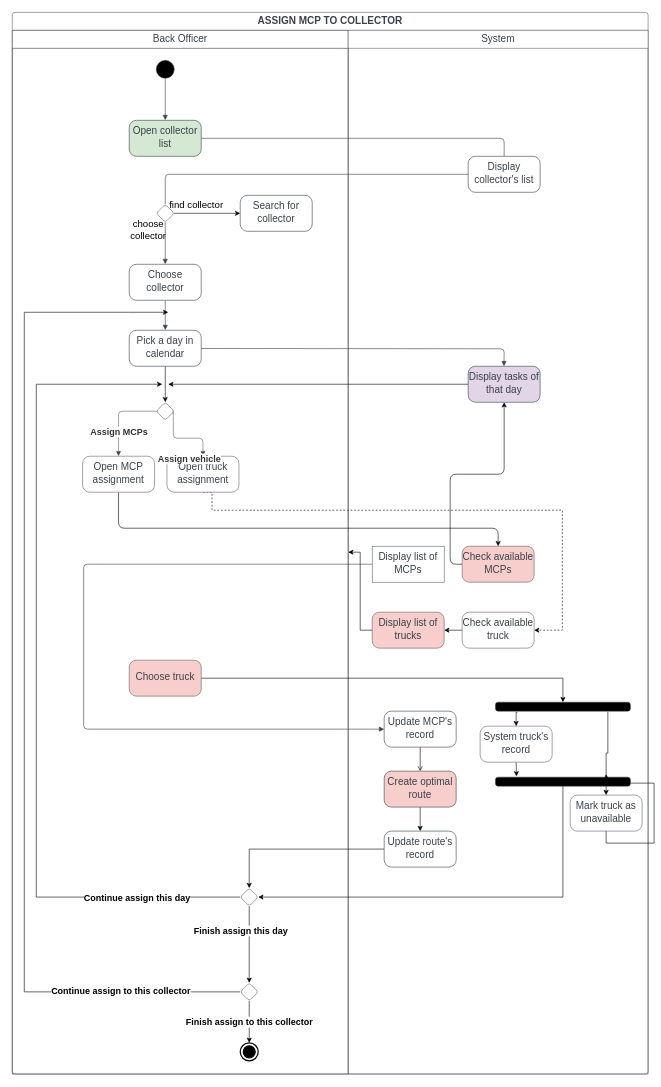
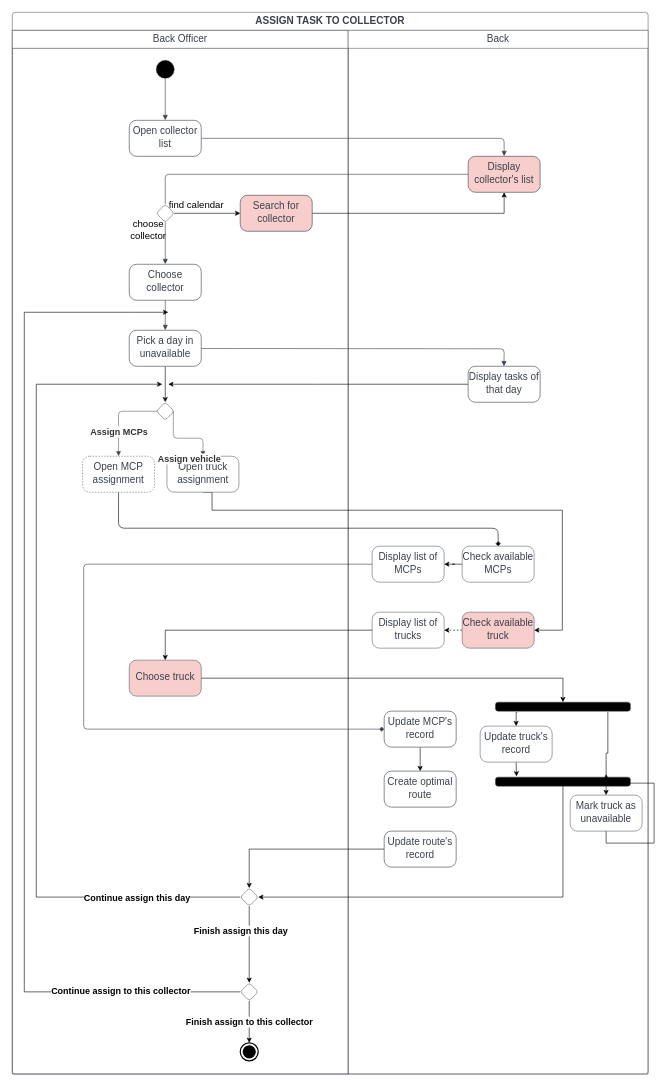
- <mxCell id="2" value="ASSIGN MCP TO COLLECTOR" style="swimlane;startSize=30;html=1;whiteSpace=wrap;childLayout=stackLayout;resizeParent=1;dropTarget=0;spacing=0;strokeColor=#3a414a;strokeOpacity=100;rounded=1;absoluteArcSize=1;arcSize=9;strokeWidth=0.8;container=1;pointerEvents=0;collapsible=0;recursiveResize=0;fontSize=16.7;fontColor=#3a414a;" vertex="1" parent="1"><mxGeometry x="20" y="20" width="1060" height="1770" as="geometry" /></mxCell>
+ <mxCell id="2" value="ASSIGN TASK TO COLLECTOR" style="swimlane;startSize=30;html=1;whiteSpace=wrap;childLayout=stackLayout;resizeParent=1;dropTarget=0;spacing=0;strokeColor=#3a414a;strokeOpacity=100;rounded=1;absoluteArcSize=1;arcSize=9;strokeWidth=0.8;container=1;pointerEvents=0;collapsible=0;recursiveResize=0;fontSize=16.7;fontColor=#3a414a;" vertex="1" parent="1"><mxGeometry x="20" y="20" width="1060" height="1770" as="geometry" /></mxCell>
- <mxCell id="4" value="System" style="swimlane;html=1;whiteSpace=wrap;connectable=0;fontStyle=0;startSize=30;dropTarget=0;rounded=0;spacing=0;strokeColor=#3a414a;strokeOpacity=100;strokeWidth=0.8;container=1;pointerEvents=0;collapsible=0;recursiveResize=0;fontSize=16.7;fontColor=#3a414a;" vertex="1" parent="2"><mxGeometry x="560" y="30" width="500" height="1740" as="geometry" /></mxCell>
+ <mxCell id="4" value="Back" style="swimlane;html=1;whiteSpace=wrap;connectable=0;fontStyle=0;startSize=30;dropTarget=0;rounded=0;spacing=0;strokeColor=#3a414a;strokeOpacity=100;strokeWidth=0.8;container=1;pointerEvents=0;collapsible=0;recursiveResize=0;fontSize=16.7;fontColor=#3a414a;" vertex="1" parent="2"><mxGeometry x="560" y="30" width="500" height="1740" as="geometry" /></mxCell>
- <mxCell id="6" value="&lt;div style=&quot;display: flex; justify-content: center; text-align: center; align-items: baseline; font-size: 0; line-height: 1.25;margin-top: -2px;&quot;&gt;&lt;span&gt;&lt;span style=&quot;font-size:16.7px;color:#3a414a;&quot;&gt;Open collector list&lt;/span&gt;&lt;/span&gt;&lt;/div&gt;" style="rounded=1;arcSize=20;whiteSpace=wrap;overflow=block;blockSpacing=1;html=1;fontSize=13;spacing=0;strokeColor=#3a414a;strokeOpacity=100;strokeWidth=1;fillColor=#d5e8d4;" vertex="1" parent="1"><mxGeometry x="215" y="200" width="120" height="60" as="geometry" /></mxCell>
+ <mxCell id="6" value="&lt;div style=&quot;display: flex; justify-content: center; text-align: center; align-items: baseline; font-size: 0; line-height: 1.25;margin-top: -2px;&quot;&gt;&lt;span&gt;&lt;span style=&quot;font-size:16.7px;color:#3a414a;&quot;&gt;Open collector list&lt;/span&gt;&lt;/span&gt;&lt;/div&gt;" style="rounded=1;arcSize=20;whiteSpace=wrap;overflow=block;blockSpacing=1;html=1;fontSize=13;spacing=0;strokeColor=#3a414a;strokeOpacity=100;strokeWidth=1;" vertex="1" parent="1"><mxGeometry x="215" y="200" width="120" height="60" as="geometry" /></mxCell>
- <mxCell id="13" value="" style="html=1;jettySize=18;whiteSpace=wrap;fontSize=13;strokeColor=#3a414a;strokeOpacity=100;strokeWidth=1;rounded=1;arcSize=12;edgeStyle=orthogonalEdgeStyle;startArrow=none;endArrow=none;endFill=1;exitX=1.003;exitY=0.5;exitPerimeter=0;entryX=0.5;entryY=-0.006;entryPerimeter=0;" edge="1" parent="1" source="6" target="7"><mxGeometry width="100" height="100" relative="1" as="geometry"><Array as="points" /></mxGeometry></mxCell>
+ <mxCell id="13" value="" style="html=1;jettySize=18;whiteSpace=wrap;fontSize=13;strokeColor=#3a414a;strokeOpacity=100;strokeWidth=1;rounded=1;arcSize=12;edgeStyle=orthogonalEdgeStyle;startArrow=none;endArrow=block;endFill=1;exitX=1.003;exitY=0.5;exitPerimeter=0;entryX=0.5;entryY=-0.006;entryPerimeter=0;" edge="1" parent="1" source="6" target="7"><mxGeometry width="100" height="100" relative="1" as="geometry"><Array as="points" /></mxGeometry></mxCell>
- <mxCell id="7" value="&lt;div style=&quot;display: flex; justify-content: center; text-align: center; align-items: baseline; font-size: 0; line-height: 1.25;margin-top: -2px;&quot;&gt;&lt;span&gt;&lt;span style=&quot;font-size:16.7px;color:#3a414a;&quot;&gt;Display collector's list&lt;/span&gt;&lt;/span&gt;&lt;/div&gt;" style="rounded=1;arcSize=20;whiteSpace=wrap;overflow=block;blockSpacing=1;html=1;fontSize=13;spacing=0;strokeColor=#3a414a;strokeOpacity=100;strokeWidth=1;" vertex="1" parent="1"><mxGeometry x="780" y="260" width="120" height="60" as="geometry" /></mxCell>
+ <mxCell id="7" value="&lt;div style=&quot;display: flex; justify-content: center; text-align: center; align-items: baseline; font-size: 0; line-height: 1.25;margin-top: -2px;&quot;&gt;&lt;span&gt;&lt;span style=&quot;font-size:16.7px;color:#3a414a;&quot;&gt;Display collector's list&lt;/span&gt;&lt;/span&gt;&lt;/div&gt;" style="rounded=1;arcSize=20;whiteSpace=wrap;overflow=block;blockSpacing=1;html=1;fontSize=13;spacing=0;strokeColor=#3a414a;strokeOpacity=100;strokeWidth=1;fillColor=#f8cecc;" vertex="1" parent="1"><mxGeometry x="780" y="260" width="120" height="60" as="geometry" /></mxCell>
- <mxCell id="67" value="&lt;font style=&quot;font-size: 16px;&quot;&gt;find collector&lt;/font&gt;" style="text;html=1;strokeColor=none;fillColor=none;align=center;verticalAlign=middle;whiteSpace=wrap;rounded=0;" vertex="1" parent="1"><mxGeometry x="277" y="325" width="100" height="30" as="geometry" /></mxCell>
+ <mxCell id="67" value="&lt;font style=&quot;font-size: 16px;&quot;&gt;find calendar&lt;/font&gt;" style="text;html=1;strokeColor=none;fillColor=none;align=center;verticalAlign=middle;whiteSpace=wrap;rounded=0;" vertex="1" parent="1"><mxGeometry x="277" y="325" width="100" height="30" as="geometry" /></mxCell>
- <mxCell id="63" value="&lt;div style=&quot;display: flex; justify-content: center; text-align: center; align-items: baseline; font-size: 0; line-height: 1.25;margin-top: -2px;&quot;&gt;&lt;span&gt;&lt;span style=&quot;font-size:16.7px;color:#3a414a;&quot;&gt;Search for collector&lt;/span&gt;&lt;/span&gt;&lt;/div&gt;" style="rounded=1;arcSize=20;whiteSpace=wrap;overflow=block;blockSpacing=1;html=1;fontSize=13;spacing=0;strokeColor=#3a414a;strokeOpacity=100;strokeWidth=1;" vertex="1" parent="1"><mxGeometry x="400" y="325" width="120" height="60" as="geometry" /></mxCell>
+ <mxCell id="63" value="&lt;div style=&quot;display: flex; justify-content: center; text-align: center; align-items: baseline; font-size: 0; line-height: 1.25;margin-top: -2px;&quot;&gt;&lt;span&gt;&lt;span style=&quot;font-size:16.7px;color:#3a414a;&quot;&gt;Search for collector&lt;/span&gt;&lt;/span&gt;&lt;/div&gt;" style="rounded=1;arcSize=20;whiteSpace=wrap;overflow=block;blockSpacing=1;html=1;fontSize=13;spacing=0;strokeColor=#3a414a;strokeOpacity=100;strokeWidth=1;fillColor=#f8cecc;" vertex="1" parent="1"><mxGeometry x="400" y="325" width="120" height="60" as="geometry" /></mxCell>
+ <mxCell id="62" style="edgeStyle=orthogonalEdgeStyle;rounded=0;orthogonalLoop=1;jettySize=auto;html=1;" edge="1" parent="1" source="63" target="7"><mxGeometry relative="1" as="geometry" /></mxCell>
- <mxCell id="10" value="&lt;div style=&quot;display: flex; justify-content: center; text-align: center; align-items: baseline; font-size: 0; line-height: 1.25;margin-top: -2px;&quot;&gt;&lt;span&gt;&lt;span style=&quot;font-size:16.7px;color:#3a414a;&quot;&gt;Pick a day in calendar&lt;/span&gt;&lt;/span&gt;&lt;/div&gt;" style="rounded=1;arcSize=20;whiteSpace=wrap;overflow=block;blockSpacing=1;html=1;fontSize=13;spacing=0;strokeColor=#3a414a;strokeOpacity=100;strokeWidth=1;" vertex="1" parent="1"><mxGeometry x="215" y="550" width="120" height="60" as="geometry" /></mxCell>
+ <mxCell id="10" value="&lt;div style=&quot;display: flex; justify-content: center; text-align: center; align-items: baseline; font-size: 0; line-height: 1.25;margin-top: -2px;&quot;&gt;&lt;span&gt;&lt;span style=&quot;font-size:16.7px;color:#3a414a;&quot;&gt;Pick a day in unavailable&lt;/span&gt;&lt;/span&gt;&lt;/div&gt;" style="rounded=1;arcSize=20;whiteSpace=wrap;overflow=block;blockSpacing=1;html=1;fontSize=13;spacing=0;strokeColor=#3a414a;strokeOpacity=100;strokeWidth=1;" vertex="1" parent="1"><mxGeometry x="215" y="550" width="120" height="60" as="geometry" /></mxCell>
- <mxCell id="60" value="&lt;div style=&quot;display: flex; justify-content: center; text-align: center; align-items: baseline; font-size: 0; line-height: 1.25;margin-top: -2px;&quot;&gt;&lt;span&gt;&lt;span style=&quot;font-size:16.7px;color:#3a414a;&quot;&gt;Display tasks of that day&lt;/span&gt;&lt;/span&gt;&lt;/div&gt;" style="rounded=1;arcSize=20;whiteSpace=wrap;overflow=block;blockSpacing=1;html=1;fontSize=13;spacing=0;strokeColor=#3a414a;strokeOpacity=100;strokeWidth=1;fillColor=#e1d5e7;" vertex="1" parent="1"><mxGeometry x="780" y="610" width="120" height="60" as="geometry" /></mxCell>
+ <mxCell id="60" value="&lt;div style=&quot;display: flex; justify-content: center; text-align: center; align-items: baseline; font-size: 0; line-height: 1.25;margin-top: -2px;&quot;&gt;&lt;span&gt;&lt;span style=&quot;font-size:16.7px;color:#3a414a;&quot;&gt;Display tasks of that day&lt;/span&gt;&lt;/span&gt;&lt;/div&gt;" style="rounded=1;arcSize=20;whiteSpace=wrap;overflow=block;blockSpacing=1;html=1;fontSize=13;spacing=0;strokeColor=#3a414a;strokeOpacity=100;strokeWidth=1;" vertex="1" parent="1"><mxGeometry x="780" y="610" width="120" height="60" as="geometry" /></mxCell>
- <mxCell id="12" value="&lt;div style=&quot;display: flex; justify-content: center; text-align: center; align-items: baseline; font-size: 0; line-height: 1.25;margin-top: -2px;&quot;&gt;&lt;span&gt;&lt;span style=&quot;font-size:16.7px;color:#3a414a;&quot;&gt;Open MCP assignment&lt;/span&gt;&lt;/span&gt;&lt;/div&gt;" style="rounded=1;arcSize=20;whiteSpace=wrap;overflow=block;blockSpacing=1;html=1;fontSize=13;spacing=0;strokeColor=#3a414a;strokeOpacity=100;strokeWidth=0.8;" vertex="1" parent="1"><mxGeometry x="137.14" y="760" width="120" height="60" as="geometry" /></mxCell>
+ <mxCell id="12" value="&lt;div style=&quot;display: flex; justify-content: center; text-align: center; align-items: baseline; font-size: 0; line-height: 1.25;margin-top: -2px;&quot;&gt;&lt;span&gt;&lt;span style=&quot;font-size:16.7px;color:#3a414a;&quot;&gt;Open MCP assignment&lt;/span&gt;&lt;/span&gt;&lt;/div&gt;" style="rounded=1;arcSize=20;whiteSpace=wrap;overflow=block;blockSpacing=1;html=1;fontSize=13;spacing=0;strokeColor=#3a414a;strokeOpacity=100;strokeWidth=0.8;dashed=1;" vertex="1" parent="1"><mxGeometry x="137.14" y="760" width="120" height="60" as="geometry" /></mxCell>
- <mxCell id="16" style="edgeStyle=orthogonalEdgeStyle;rounded=0;orthogonalLoop=1;jettySize=auto;html=1;exitX=0.5;exitY=1;exitDx=0;exitDy=0;entryX=1;entryY=0.5;entryDx=0;entryDy=0;dashed=1;" edge="1" parent="1" source="17" target="33"><mxGeometry relative="1" as="geometry"><Array as="points"><mxPoint x="353" y="850" /><mxPoint x="937" y="850" /><mxPoint x="937" y="1050" /></Array></mxGeometry></mxCell>
+ <mxCell id="16" style="edgeStyle=orthogonalEdgeStyle;rounded=0;orthogonalLoop=1;jettySize=auto;html=1;exitX=0.5;exitY=1;exitDx=0;exitDy=0;entryX=1;entryY=0.5;entryDx=0;entryDy=0;" edge="1" parent="1" source="17" target="33"><mxGeometry relative="1" as="geometry"><Array as="points"><mxPoint x="353" y="850" /><mxPoint x="937" y="850" /><mxPoint x="937" y="1050" /></Array></mxGeometry></mxCell>
- <mxCell id="11" style="edgeStyle=orthogonalEdgeStyle;rounded=1;orthogonalLoop=1;jettySize=auto;html=1;exitX=0.5;exitY=1;exitDx=0;exitDy=0;strokeWidth=1;fontSize=12;" edge="1" parent="1" source="12" target="31"><mxGeometry relative="1" as="geometry"><Array as="points"><mxPoint x="197" y="880" /><mxPoint x="830" y="880" /></Array></mxGeometry></mxCell>
+ <mxCell id="11" style="edgeStyle=orthogonalEdgeStyle;rounded=1;orthogonalLoop=1;jettySize=auto;html=1;exitX=0.5;exitY=1;exitDx=0;exitDy=0;strokeWidth=1;fontSize=12;endArrow=diamond;" edge="1" parent="1" source="12" target="31"><mxGeometry relative="1" as="geometry"><Array as="points"><mxPoint x="197" y="880" /><mxPoint x="830" y="880" /></Array></mxGeometry></mxCell>
- <mxCell id="29" style="edgeStyle=orthogonalEdgeStyle;rounded=0;orthogonalLoop=1;jettySize=auto;html=1;exitX=0;exitY=0.5;exitDx=0;exitDy=0;" edge="1" parent="1" source="26" target="3"><mxGeometry relative="1" as="geometry"><mxPoint x="275" y="1100" as="sourcePoint" /></mxGeometry></mxCell>
+ <mxCell id="29" style="edgeStyle=orthogonalEdgeStyle;rounded=0;orthogonalLoop=1;jettySize=auto;html=1;exitX=0;exitY=0.5;exitDx=0;exitDy=0;entryX=0.5;entryY=0;entryDx=0;entryDy=0;" edge="1" parent="1" source="26" target="28"><mxGeometry relative="1" as="geometry"><mxPoint x="275" y="1100" as="sourcePoint" /></mxGeometry></mxCell>
- <mxCell id="30" style="edgeStyle=orthogonalEdgeStyle;rounded=1;orthogonalLoop=1;jettySize=auto;html=1;exitX=0;exitY=0.5;exitDx=0;exitDy=0;strokeWidth=1;fontSize=12;" edge="1" parent="1" source="31" target="60"><mxGeometry relative="1" as="geometry" /></mxCell>
+ <mxCell id="30" style="edgeStyle=orthogonalEdgeStyle;rounded=1;orthogonalLoop=1;jettySize=auto;html=1;exitX=0;exitY=0.5;exitDx=0;exitDy=0;strokeWidth=1;fontSize=12;" edge="1" parent="1" source="31" target="24"><mxGeometry relative="1" as="geometry" /></mxCell>
- <mxCell id="24" value="&lt;div style=&quot;display: flex; justify-content: center; text-align: center; align-items: baseline; font-size: 0; line-height: 1.25;margin-top: -2px;&quot;&gt;&lt;span&gt;&lt;span style=&quot;font-size:16.7px;color:#3a414a;&quot;&gt;Display list of MCPs&lt;/span&gt;&lt;/span&gt;&lt;/div&gt;" style="arcSize=20;whiteSpace=wrap;overflow=block;blockSpacing=1;html=1;fontSize=13;spacing=0;strokeColor=#3a414a;strokeOpacity=100;strokeWidth=0.8;rounded=0;" vertex="1" parent="1"><mxGeometry x="620" y="910" width="120" height="60" as="geometry" /></mxCell>
+ <mxCell id="24" value="&lt;div style=&quot;display: flex; justify-content: center; text-align: center; align-items: baseline; font-size: 0; line-height: 1.25;margin-top: -2px;&quot;&gt;&lt;span&gt;&lt;span style=&quot;font-size:16.7px;color:#3a414a;&quot;&gt;Display list of MCPs&lt;/span&gt;&lt;/span&gt;&lt;/div&gt;" style="rounded=1;arcSize=20;whiteSpace=wrap;overflow=block;blockSpacing=1;html=1;fontSize=13;spacing=0;strokeColor=#3a414a;strokeOpacity=100;strokeWidth=0.8;" vertex="1" parent="1"><mxGeometry x="620" y="910" width="120" height="60" as="geometry" /></mxCell>
- <mxCell id="31" value="&lt;div style=&quot;display: flex; justify-content: center; text-align: center; align-items: baseline; font-size: 0; line-height: 1.25;margin-top: -2px;&quot;&gt;&lt;span&gt;&lt;span style=&quot;font-size:16.7px;color:#3a414a;&quot;&gt;Check available MCPs&lt;/span&gt;&lt;/span&gt;&lt;/div&gt;" style="rounded=1;arcSize=20;whiteSpace=wrap;overflow=block;blockSpacing=1;html=1;fontSize=13;spacing=0;strokeColor=#3a414a;strokeOpacity=100;strokeWidth=0.8;fillColor=#f8cecc;" vertex="1" parent="1"><mxGeometry x="770" y="910" width="120" height="60" as="geometry" /></mxCell>
+ <mxCell id="31" value="&lt;div style=&quot;display: flex; justify-content: center; text-align: center; align-items: baseline; font-size: 0; line-height: 1.25;margin-top: -2px;&quot;&gt;&lt;span&gt;&lt;span style=&quot;font-size:16.7px;color:#3a414a;&quot;&gt;Check available MCPs&lt;/span&gt;&lt;/span&gt;&lt;/div&gt;" style="rounded=1;arcSize=20;whiteSpace=wrap;overflow=block;blockSpacing=1;html=1;fontSize=13;spacing=0;strokeColor=#3a414a;strokeOpacity=100;strokeWidth=0.8;" vertex="1" parent="1"><mxGeometry x="770" y="910" width="120" height="60" as="geometry" /></mxCell>
- <mxCell id="26" value="&lt;div style=&quot;display: flex; justify-content: center; text-align: center; align-items: baseline; font-size: 0; line-height: 1.25;margin-top: -2px;&quot;&gt;&lt;span&gt;&lt;span style=&quot;font-size:16.7px;color:#3a414a;&quot;&gt;Display list of trucks&lt;/span&gt;&lt;/span&gt;&lt;/div&gt;" style="rounded=1;arcSize=20;whiteSpace=wrap;overflow=block;blockSpacing=1;html=1;fontSize=13;spacing=0;strokeColor=#3a414a;strokeOpacity=100;strokeWidth=0.8;fillColor=#f8cecc;" vertex="1" parent="1"><mxGeometry x="620" y="1020" width="120" height="60" as="geometry" /></mxCell>
+ <mxCell id="26" value="&lt;div style=&quot;display: flex; justify-content: center; text-align: center; align-items: baseline; font-size: 0; line-height: 1.25;margin-top: -2px;&quot;&gt;&lt;span&gt;&lt;span style=&quot;font-size:16.7px;color:#3a414a;&quot;&gt;Display list of trucks&lt;/span&gt;&lt;/span&gt;&lt;/div&gt;" style="rounded=1;arcSize=20;whiteSpace=wrap;overflow=block;blockSpacing=1;html=1;fontSize=13;spacing=0;strokeColor=#3a414a;strokeOpacity=100;strokeWidth=0.8;" vertex="1" parent="1"><mxGeometry x="620" y="1020" width="120" height="60" as="geometry" /></mxCell>
- <mxCell id="32" style="edgeStyle=orthogonalEdgeStyle;rounded=1;orthogonalLoop=1;jettySize=auto;html=1;exitX=0;exitY=0.5;exitDx=0;exitDy=0;entryX=1;entryY=0.5;entryDx=0;entryDy=0;strokeWidth=1;fontSize=12;" edge="1" parent="1" source="33" target="26"><mxGeometry relative="1" as="geometry" /></mxCell>
+ <mxCell id="32" style="edgeStyle=orthogonalEdgeStyle;rounded=1;orthogonalLoop=1;jettySize=auto;html=1;exitX=0;exitY=0.5;exitDx=0;exitDy=0;entryX=1;entryY=0.5;entryDx=0;entryDy=0;strokeWidth=1;fontSize=12;dashed=1;" edge="1" parent="1" source="33" target="26"><mxGeometry relative="1" as="geometry" /></mxCell>
- <mxCell id="33" value="&lt;div style=&quot;display: flex; justify-content: center; text-align: center; align-items: baseline; font-size: 0; line-height: 1.25;margin-top: -2px;&quot;&gt;&lt;span&gt;&lt;span style=&quot;font-size:16.7px;color:#3a414a;&quot;&gt;Check available truck&lt;/span&gt;&lt;/span&gt;&lt;/div&gt;" style="rounded=1;arcSize=20;whiteSpace=wrap;overflow=block;blockSpacing=1;html=1;fontSize=13;spacing=0;strokeColor=#3a414a;strokeOpacity=100;strokeWidth=0.8;" vertex="1" parent="1"><mxGeometry x="770" y="1020" width="120" height="60" as="geometry" /></mxCell>
+ <mxCell id="33" value="&lt;div style=&quot;display: flex; justify-content: center; text-align: center; align-items: baseline; font-size: 0; line-height: 1.25;margin-top: -2px;&quot;&gt;&lt;span&gt;&lt;span style=&quot;font-size:16.7px;color:#3a414a;&quot;&gt;Check available truck&lt;/span&gt;&lt;/span&gt;&lt;/div&gt;" style="rounded=1;arcSize=20;whiteSpace=wrap;overflow=block;blockSpacing=1;html=1;fontSize=13;spacing=0;strokeColor=#3a414a;strokeOpacity=100;strokeWidth=0.8;fillColor=#f8cecc;" vertex="1" parent="1"><mxGeometry x="770" y="1020" width="120" height="60" as="geometry" /></mxCell>
- <mxCell id="25" value="" style="html=1;jettySize=18;whiteSpace=wrap;fontSize=13.3;fontColor=#333333;fontStyle=1;strokeColor=#3a414a;strokeOpacity=100;strokeWidth=1;rounded=1;arcSize=12;edgeStyle=orthogonalEdgeStyle;startArrow=none;endArrow=block;endFill=1;exitX=0;exitY=0.5;entryX=0;entryY=0.5;entryDx=0;entryDy=0;exitDx=0;exitDy=0;" edge="1" parent="1" source="24" target="35"><mxGeometry width="100" height="100" relative="1" as="geometry"><Array as="points"><mxPoint x="139" y="940" /><mxPoint x="139" y="1215" /></Array><mxPoint x="139.28" y="1383.5" as="sourcePoint" /><mxPoint x="355" y="1790" as="targetPoint" /></mxGeometry></mxCell>
+ <mxCell id="25" value="" style="html=1;jettySize=18;whiteSpace=wrap;fontSize=13.3;fontColor=#333333;fontStyle=1;strokeColor=#3a414a;strokeOpacity=100;strokeWidth=1;rounded=1;arcSize=12;edgeStyle=orthogonalEdgeStyle;startArrow=none;endArrow=diamond;endFill=1;exitX=0;exitY=0.5;entryX=0;entryY=0.5;entryDx=0;entryDy=0;exitDx=0;exitDy=0;" edge="1" parent="1" source="24" target="35"><mxGeometry width="100" height="100" relative="1" as="geometry"><Array as="points"><mxPoint x="139" y="940" /><mxPoint x="139" y="1215" /></Array><mxPoint x="139.28" y="1383.5" as="sourcePoint" /><mxPoint x="355" y="1790" as="targetPoint" /></mxGeometry></mxCell>
- <mxCell id="37" value="&lt;div style=&quot;display: flex; justify-content: center; text-align: center; align-items: baseline; font-size: 0; line-height: 1.25;margin-top: -2px;&quot;&gt;&lt;span&gt;&lt;span style=&quot;font-size:16.7px;color:#3a414a;&quot;&gt;System truck's record&lt;/span&gt;&lt;/span&gt;&lt;/div&gt;" style="rounded=1;arcSize=20;whiteSpace=wrap;overflow=block;blockSpacing=1;html=1;fontSize=13;spacing=0;strokeColor=#3a414a;strokeOpacity=100;strokeWidth=0.8;" vertex="1" parent="1"><mxGeometry x="800" y="1210" width="120" height="60" as="geometry" /></mxCell>
+ <mxCell id="37" value="&lt;div style=&quot;display: flex; justify-content: center; text-align: center; align-items: baseline; font-size: 0; line-height: 1.25;margin-top: -2px;&quot;&gt;&lt;span&gt;&lt;span style=&quot;font-size:16.7px;color:#3a414a;&quot;&gt;Update truck's record&lt;/span&gt;&lt;/span&gt;&lt;/div&gt;" style="rounded=1;arcSize=20;whiteSpace=wrap;overflow=block;blockSpacing=1;html=1;fontSize=13;spacing=0;strokeColor=#3a414a;strokeOpacity=100;strokeWidth=0.8;" vertex="1" parent="1"><mxGeometry x="800" y="1210" width="120" height="60" as="geometry" /></mxCell>
- <mxCell id="34" style="edgeStyle=orthogonalEdgeStyle;rounded=0;orthogonalLoop=1;jettySize=auto;html=1;exitX=0.5;exitY=1;exitDx=0;exitDy=0;entryX=0.5;entryY=0;entryDx=0;entryDy=0;fontSize=13;endArrow=open;" edge="1" parent="1" source="35" target="51"><mxGeometry relative="1" as="geometry" /></mxCell>
+ <mxCell id="34" style="edgeStyle=orthogonalEdgeStyle;rounded=0;orthogonalLoop=1;jettySize=auto;html=1;exitX=0.5;exitY=1;exitDx=0;exitDy=0;entryX=0.5;entryY=0;entryDx=0;entryDy=0;fontSize=13;" edge="1" parent="1" source="35" target="51"><mxGeometry relative="1" as="geometry" /></mxCell>
- <mxCell id="51" value="&lt;div style=&quot;display: flex; justify-content: center; text-align: center; align-items: baseline; font-size: 0; line-height: 1.25;margin-top: -2px;&quot;&gt;&lt;span&gt;&lt;span style=&quot;font-size:16.7px;color:#3a414a;&quot;&gt;Create optimal route&lt;/span&gt;&lt;/span&gt;&lt;/div&gt;" style="rounded=1;arcSize=20;whiteSpace=wrap;overflow=block;blockSpacing=1;html=1;fontSize=13;spacing=0;strokeColor=#3a414a;strokeOpacity=100;strokeWidth=1;fillColor=#f8cecc;" vertex="1" parent="1"><mxGeometry x="640" y="1285" width="120" height="60" as="geometry" /></mxCell>
+ <mxCell id="51" value="&lt;div style=&quot;display: flex; justify-content: center; text-align: center; align-items: baseline; font-size: 0; line-height: 1.25;margin-top: -2px;&quot;&gt;&lt;span&gt;&lt;span style=&quot;font-size:16.7px;color:#3a414a;&quot;&gt;Create optimal route&lt;/span&gt;&lt;/span&gt;&lt;/div&gt;" style="rounded=1;arcSize=20;whiteSpace=wrap;overflow=block;blockSpacing=1;html=1;fontSize=13;spacing=0;strokeColor=#3a414a;strokeOpacity=100;strokeWidth=1;" vertex="1" parent="1"><mxGeometry x="640" y="1285" width="120" height="60" as="geometry" /></mxCell>
- <mxCell id="50" style="edgeStyle=orthogonalEdgeStyle;rounded=0;orthogonalLoop=1;jettySize=auto;html=1;exitX=0.5;exitY=1;exitDx=0;exitDy=0;entryX=0.5;entryY=0;entryDx=0;entryDy=0;fontSize=13;" edge="1" parent="1" source="51" target="53"><mxGeometry relative="1" as="geometry" /></mxCell>
